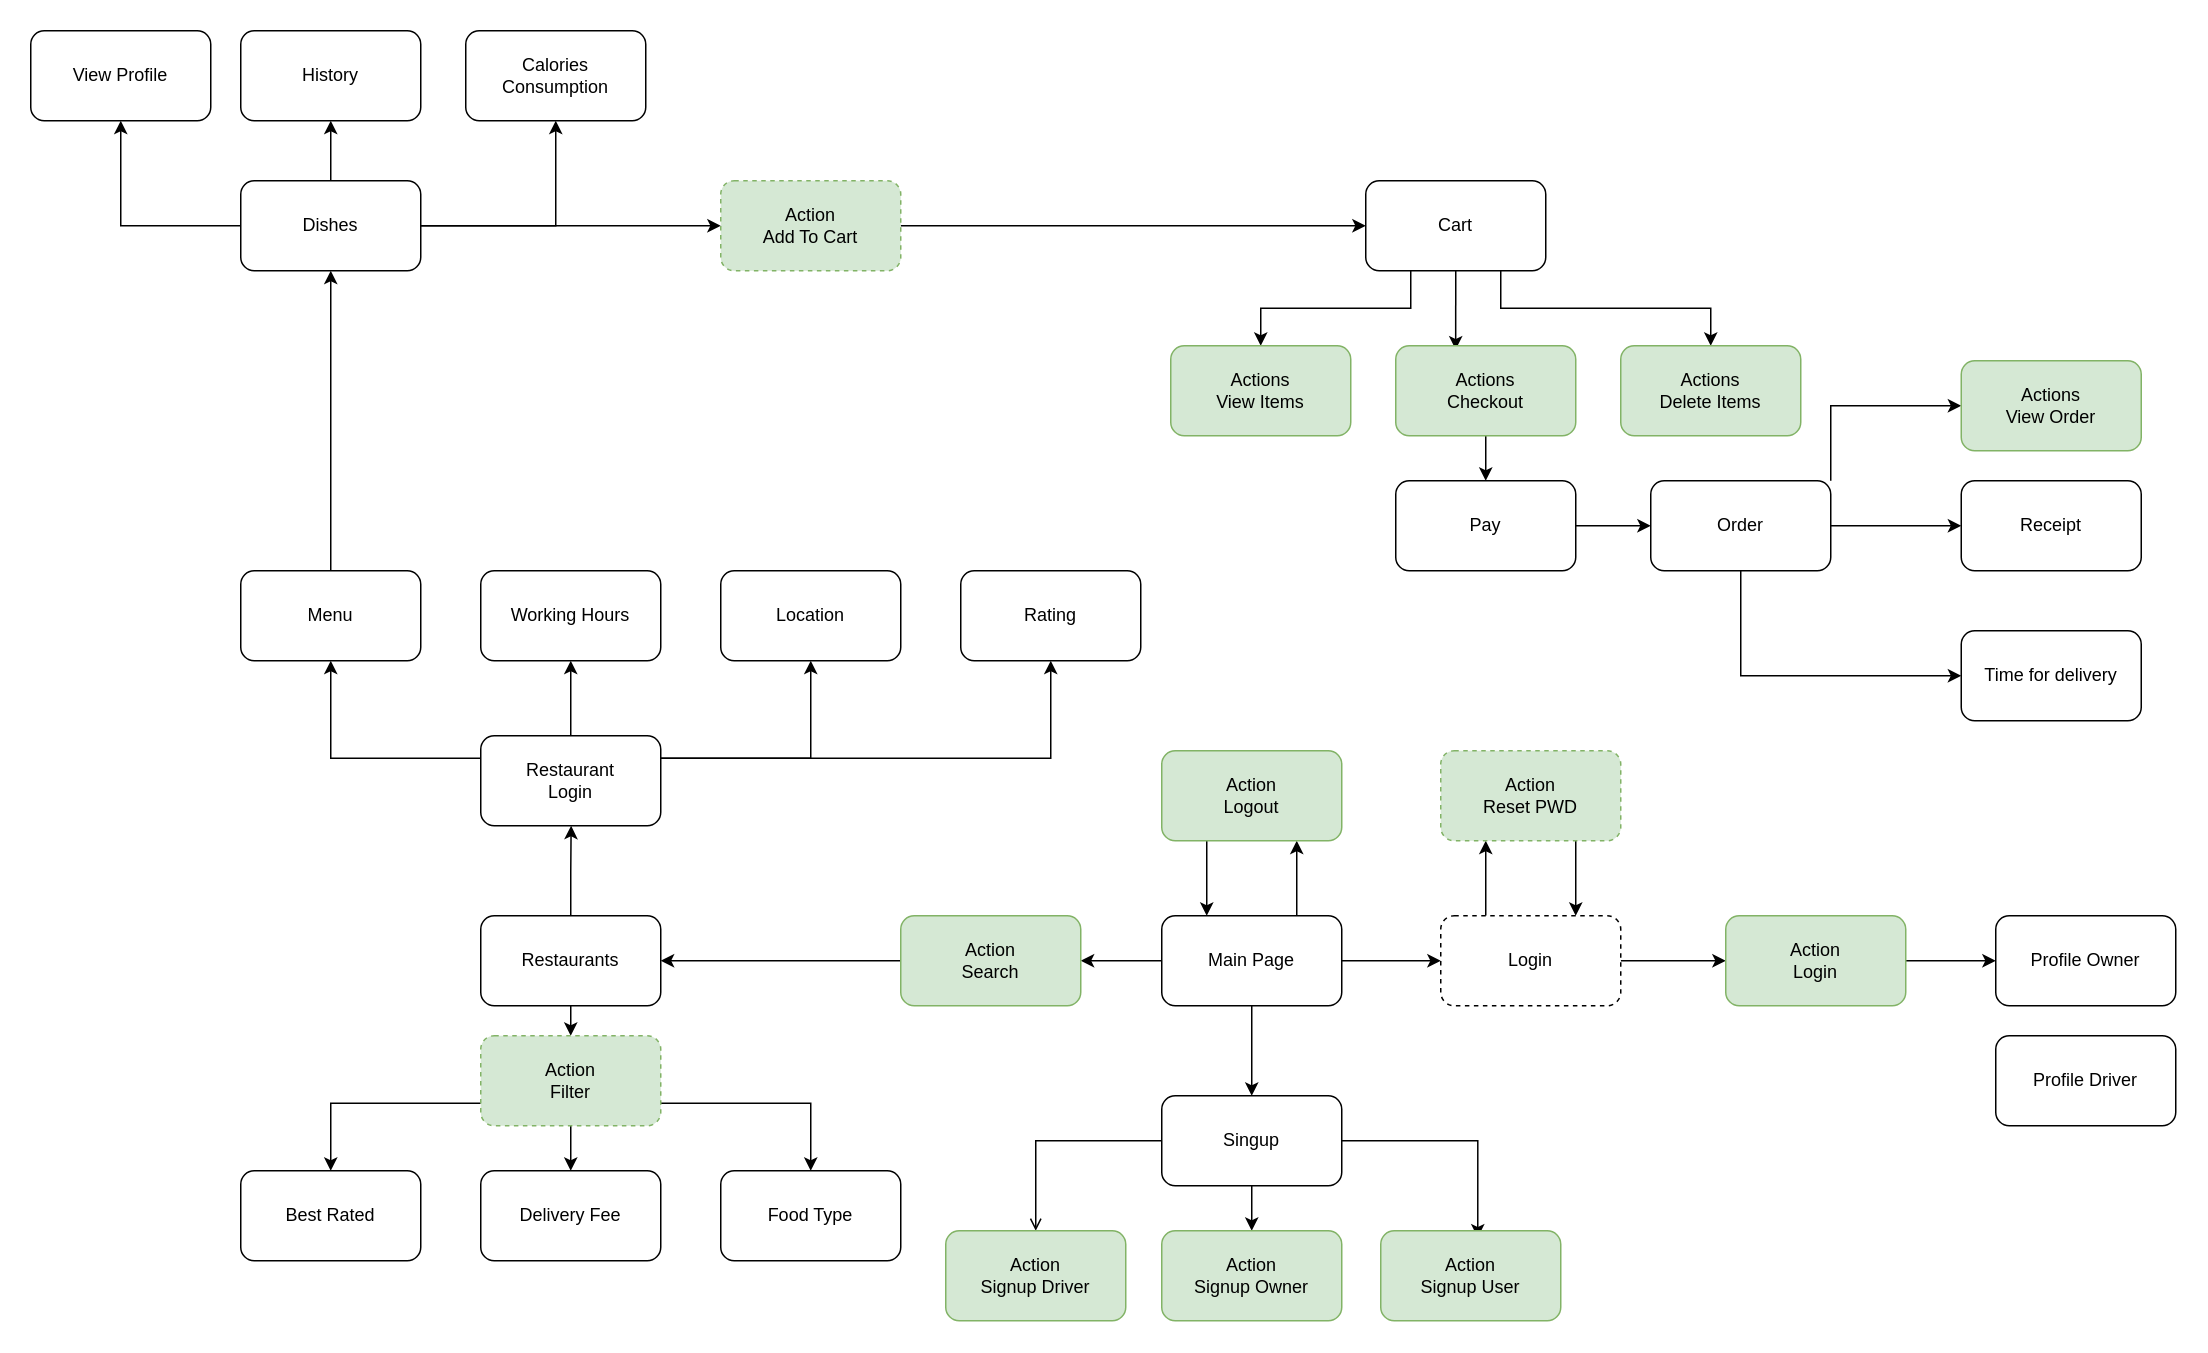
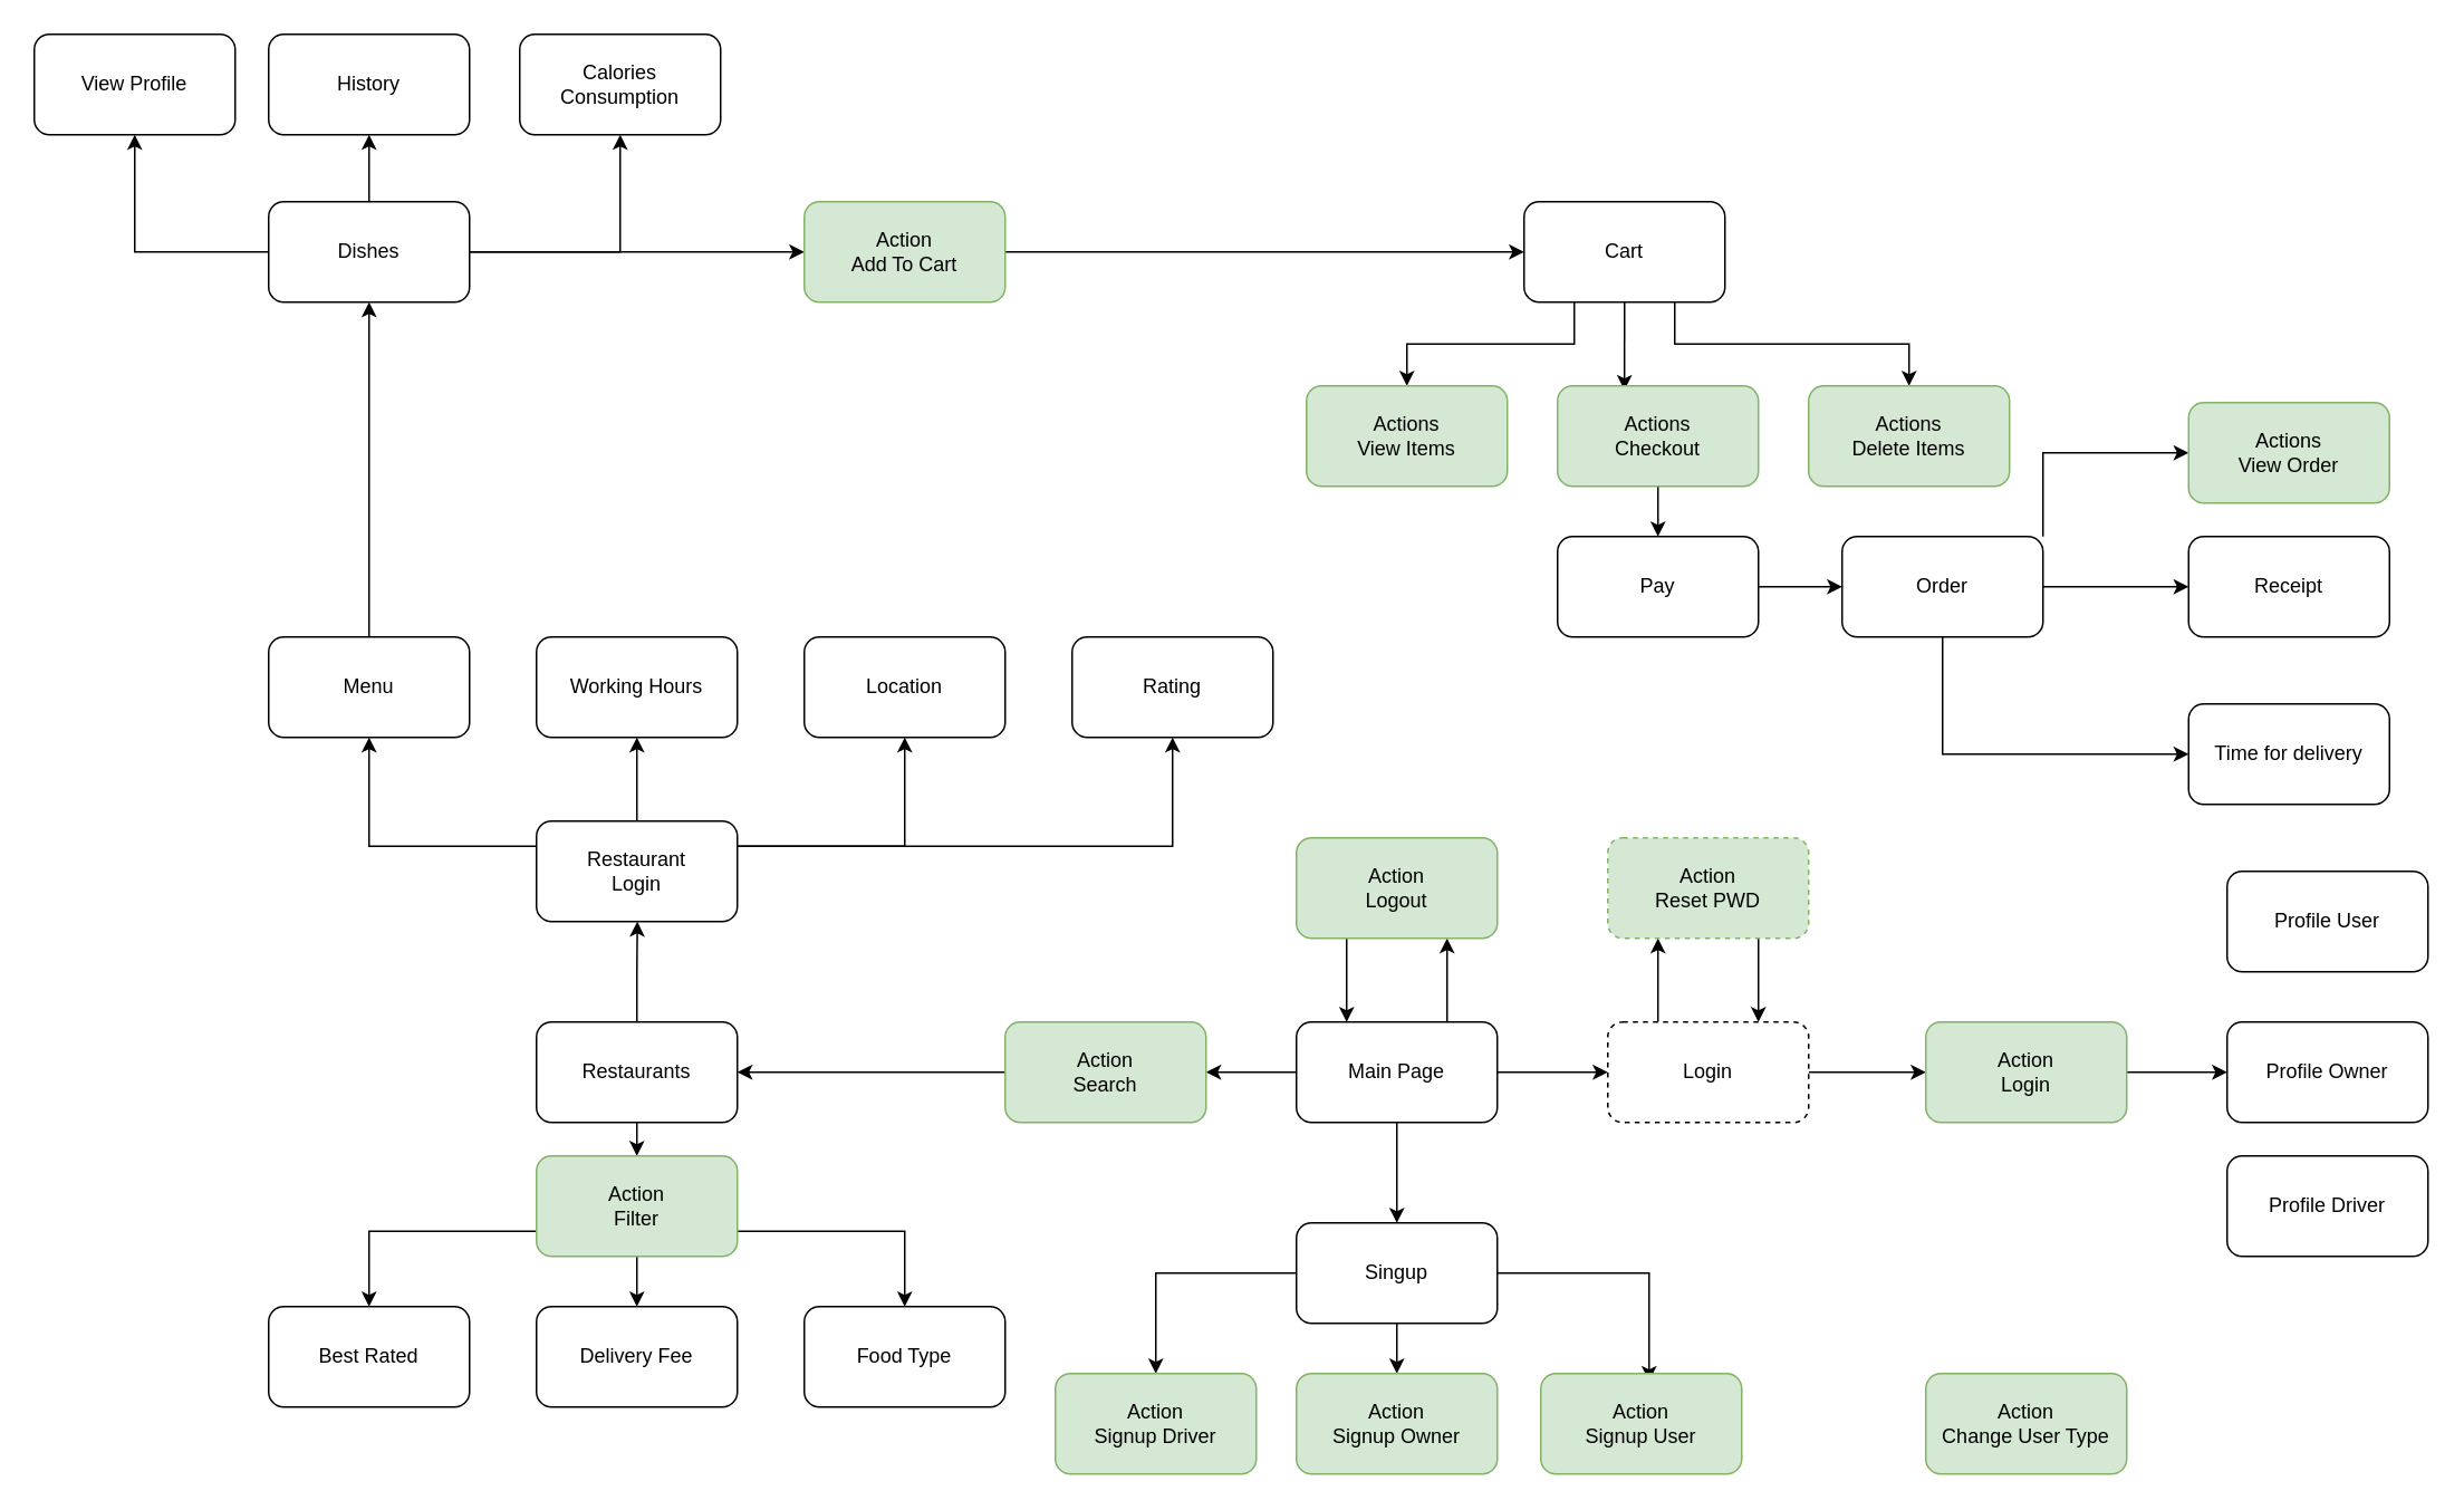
- <mxCell id="44" value="&lt;div&gt;Action&lt;br&gt;&lt;/div&gt;&lt;div&gt;Add To Cart&lt;/div&gt;" style="rounded=1;whiteSpace=wrap;html=1;fillColor=#d5e8d4;strokeColor=#82b366;dashed=1;" vertex="1" parent="1"><mxGeometry y="120" width="120" height="60" as="geometry" x="480" /></mxCell>
+ <mxCell id="44" value="&lt;div&gt;Action&lt;br&gt;&lt;/div&gt;&lt;div&gt;Add To Cart&lt;/div&gt;" style="rounded=1;whiteSpace=wrap;html=1;fillColor=#d5e8d4;strokeColor=#82b366;" vertex="1" parent="1"><mxGeometry y="120" width="120" height="60" as="geometry" x="480" /></mxCell>
+ <mxCell id="72" value="Profile User" style="rounded=1;whiteSpace=wrap;html=1;" vertex="1" parent="1"><mxGeometry x="1330" y="520" width="120" height="60" as="geometry" /></mxCell>
- <mxCell id="24" value="&lt;div&gt;Action&lt;br&gt;&lt;/div&gt;&lt;div&gt;Filter&lt;/div&gt;" style="rounded=1;whiteSpace=wrap;html=1;fillColor=#d5e8d4;strokeColor=#82b366;dashed=1;" vertex="1" parent="1"><mxGeometry x="320" y="690" width="120" height="60" as="geometry" /></mxCell>
+ <mxCell id="24" value="&lt;div&gt;Action&lt;br&gt;&lt;/div&gt;&lt;div&gt;Filter&lt;/div&gt;" style="rounded=1;whiteSpace=wrap;html=1;fillColor=#d5e8d4;strokeColor=#82b366;" vertex="1" parent="1"><mxGeometry x="320" y="690" width="120" height="60" as="geometry" /></mxCell>
- <mxCell id="63" style="edgeStyle=orthogonalEdgeStyle;rounded=0;orthogonalLoop=1;jettySize=auto;html=1;exitX=0;exitY=0.5;exitDx=0;exitDy=0;entryX=0.5;entryY=0;entryDx=0;entryDy=0;endArrow=open;" edge="1" parent="1" source="65" target="71"><mxGeometry relative="1" as="geometry" /></mxCell>
+ <mxCell id="63" style="edgeStyle=orthogonalEdgeStyle;rounded=0;orthogonalLoop=1;jettySize=auto;html=1;exitX=0;exitY=0.5;exitDx=0;exitDy=0;entryX=0.5;entryY=0;entryDx=0;entryDy=0;" edge="1" parent="1" source="65" target="71"><mxGeometry relative="1" as="geometry" /></mxCell>
+ <mxCell id="76" value="&lt;div&gt;Action &lt;br&gt;&lt;/div&gt;&lt;div&gt;Change User Type&lt;br&gt;&lt;/div&gt;" style="rounded=1;whiteSpace=wrap;html=1;fillColor=#d5e8d4;strokeColor=#82b366;" vertex="1" parent="1"><mxGeometry x="1150" y="820" width="120" height="60" as="geometry" /></mxCell>
